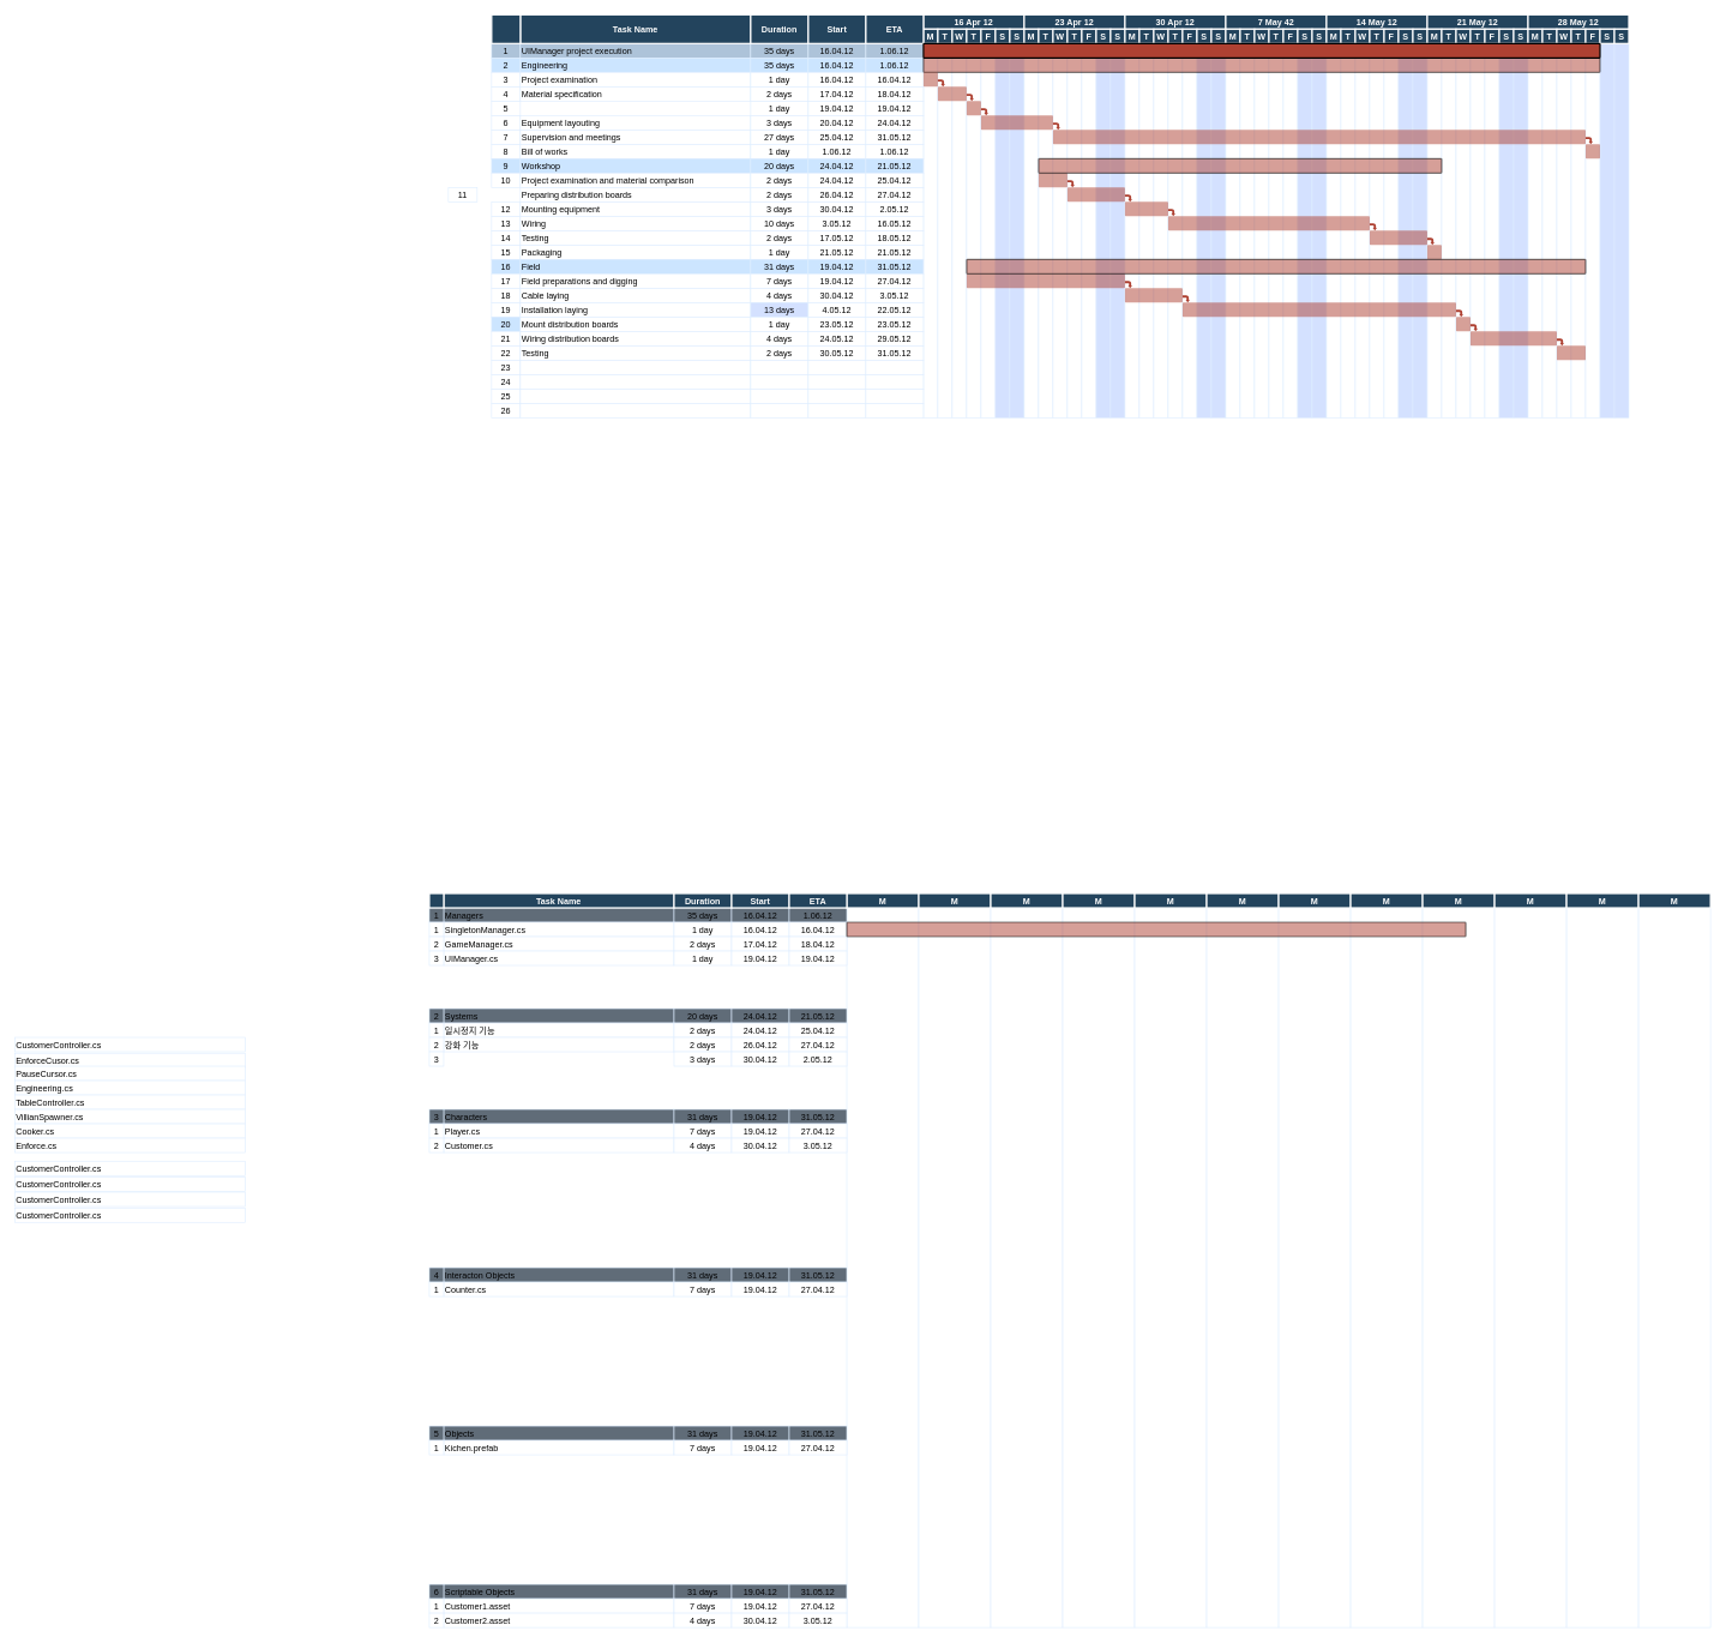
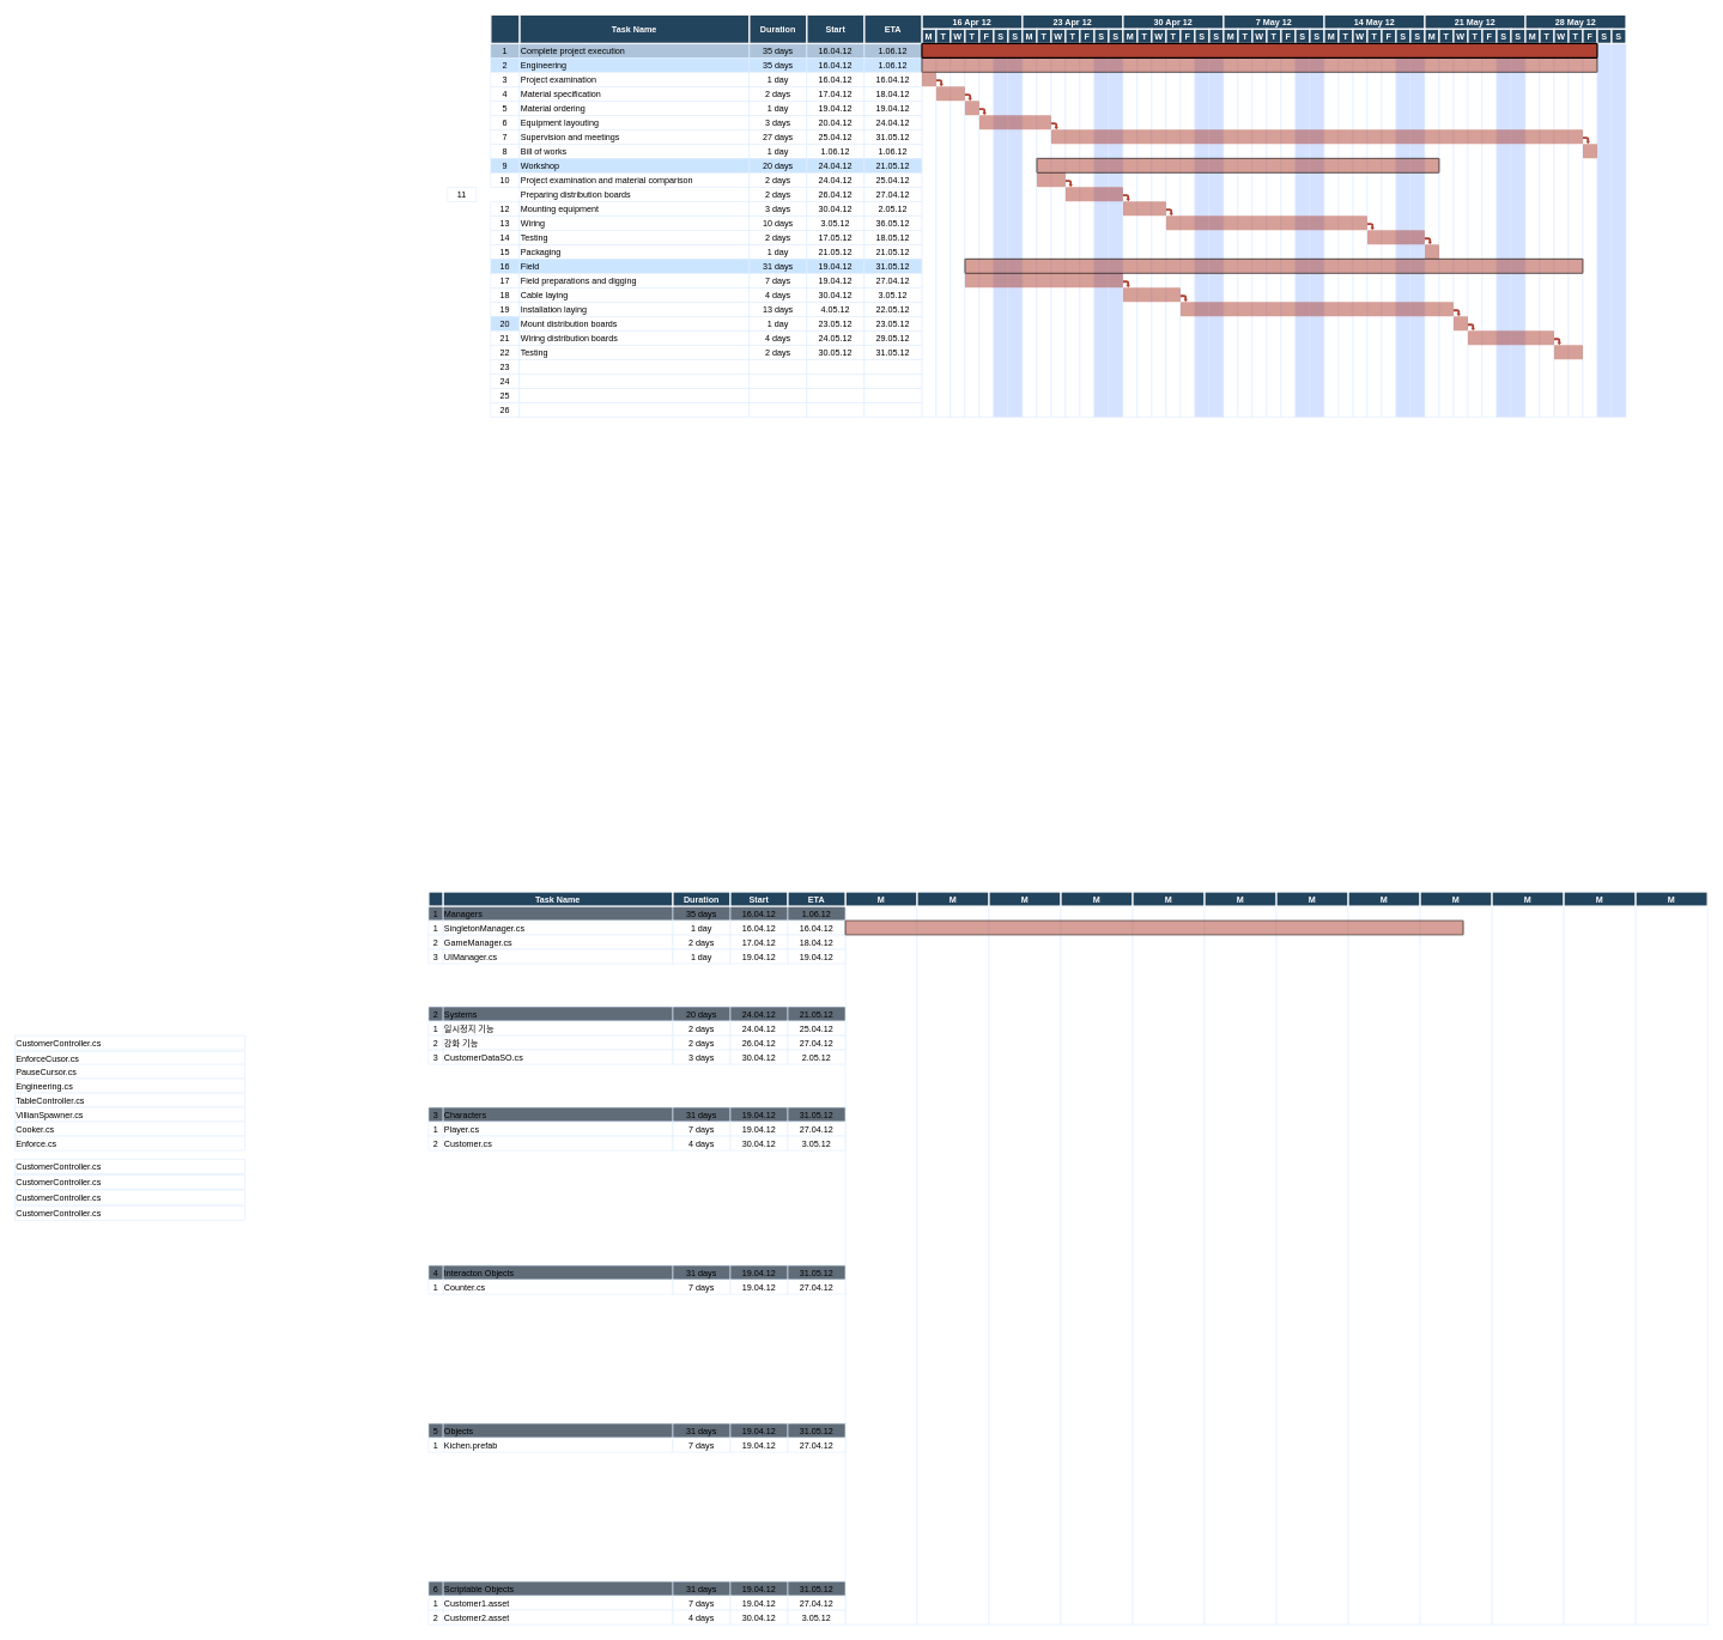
- <mxCell id="210" value="7 May 42" style="fillColor=#23445D;strokeColor=#FFFFFF;strokeWidth=2;fontColor=#FFFFFF;fontStyle=1" parent="1" vertex="1"><mxGeometry x="1702.5" y="20" width="140" height="20" as="geometry" /></mxCell>
+ <mxCell id="210" value="7 May 12" style="fillColor=#23445D;strokeColor=#FFFFFF;strokeWidth=2;fontColor=#FFFFFF;fontStyle=1" parent="1" vertex="1"><mxGeometry x="1702.5" y="20" width="140" height="20" as="geometry" /></mxCell>
- <mxCell id="3" value="UIManager project execution" style="align=left;strokeColor=#DEEDFF;fillColor=#ADC3D9" parent="1" vertex="1"><mxGeometry x="722.5" y="60" width="320" height="20" as="geometry" /></mxCell>
+ <mxCell id="3" value="Complete project execution" style="align=left;strokeColor=#DEEDFF;fillColor=#ADC3D9" parent="1" vertex="1"><mxGeometry x="722.5" y="60" width="320" height="20" as="geometry" /></mxCell>
+ <mxCell id="24" value="Material ordering" style="align=left;strokeColor=#DEEDFF" parent="1" vertex="1"><mxGeometry x="722.5" y="140" width="320.0" height="20" as="geometry" /></mxCell>
- <mxCell id="67" value="16.05.12" style="strokeColor=#DEEDFF" parent="1" vertex="1"><mxGeometry x="1202.5" y="300" width="80.0" height="20" as="geometry" /></mxCell>
+ <mxCell id="67" value="36.05.12" style="strokeColor=#DEEDFF" parent="1" vertex="1"><mxGeometry x="1202.5" y="300" width="80.0" height="20" as="geometry" /></mxCell>
- <mxCell id="95" value="13 days" style="strokeColor=#DEEDFF;fillColor=#d4e1ff;" parent="1" vertex="1"><mxGeometry x="1042.5" y="420" width="80.0" height="20" as="geometry" /></mxCell>
+ <mxCell id="95" value="13 days" style="strokeColor=#DEEDFF" parent="1" vertex="1"><mxGeometry x="1042.5" y="420" width="80.0" height="20" as="geometry" /></mxCell>
+ <mxCell id="308" value="CustomerDataSO.cs" style="align=left;strokeColor=#DEEDFF" vertex="1" parent="1"><mxGeometry x="616" y="1461" width="320" height="20" as="geometry" /></mxCell>
